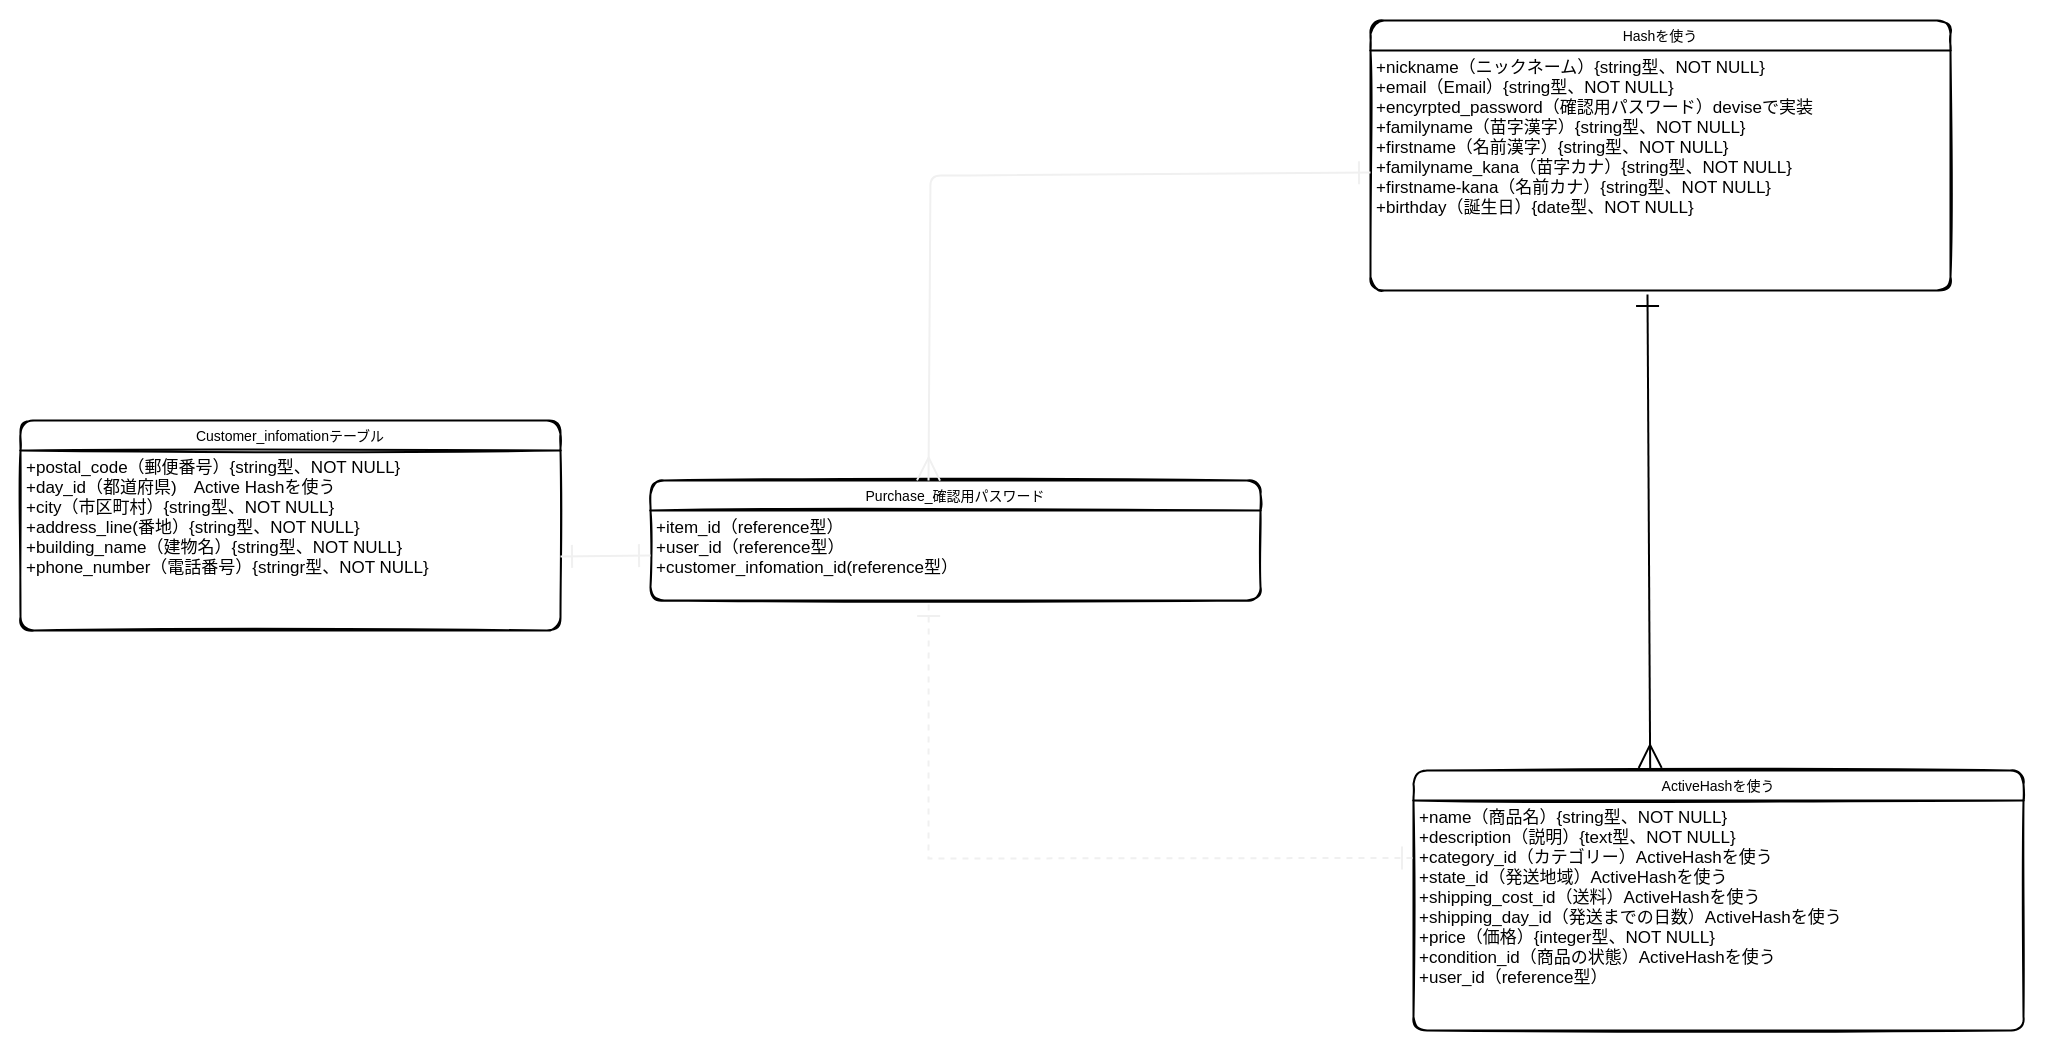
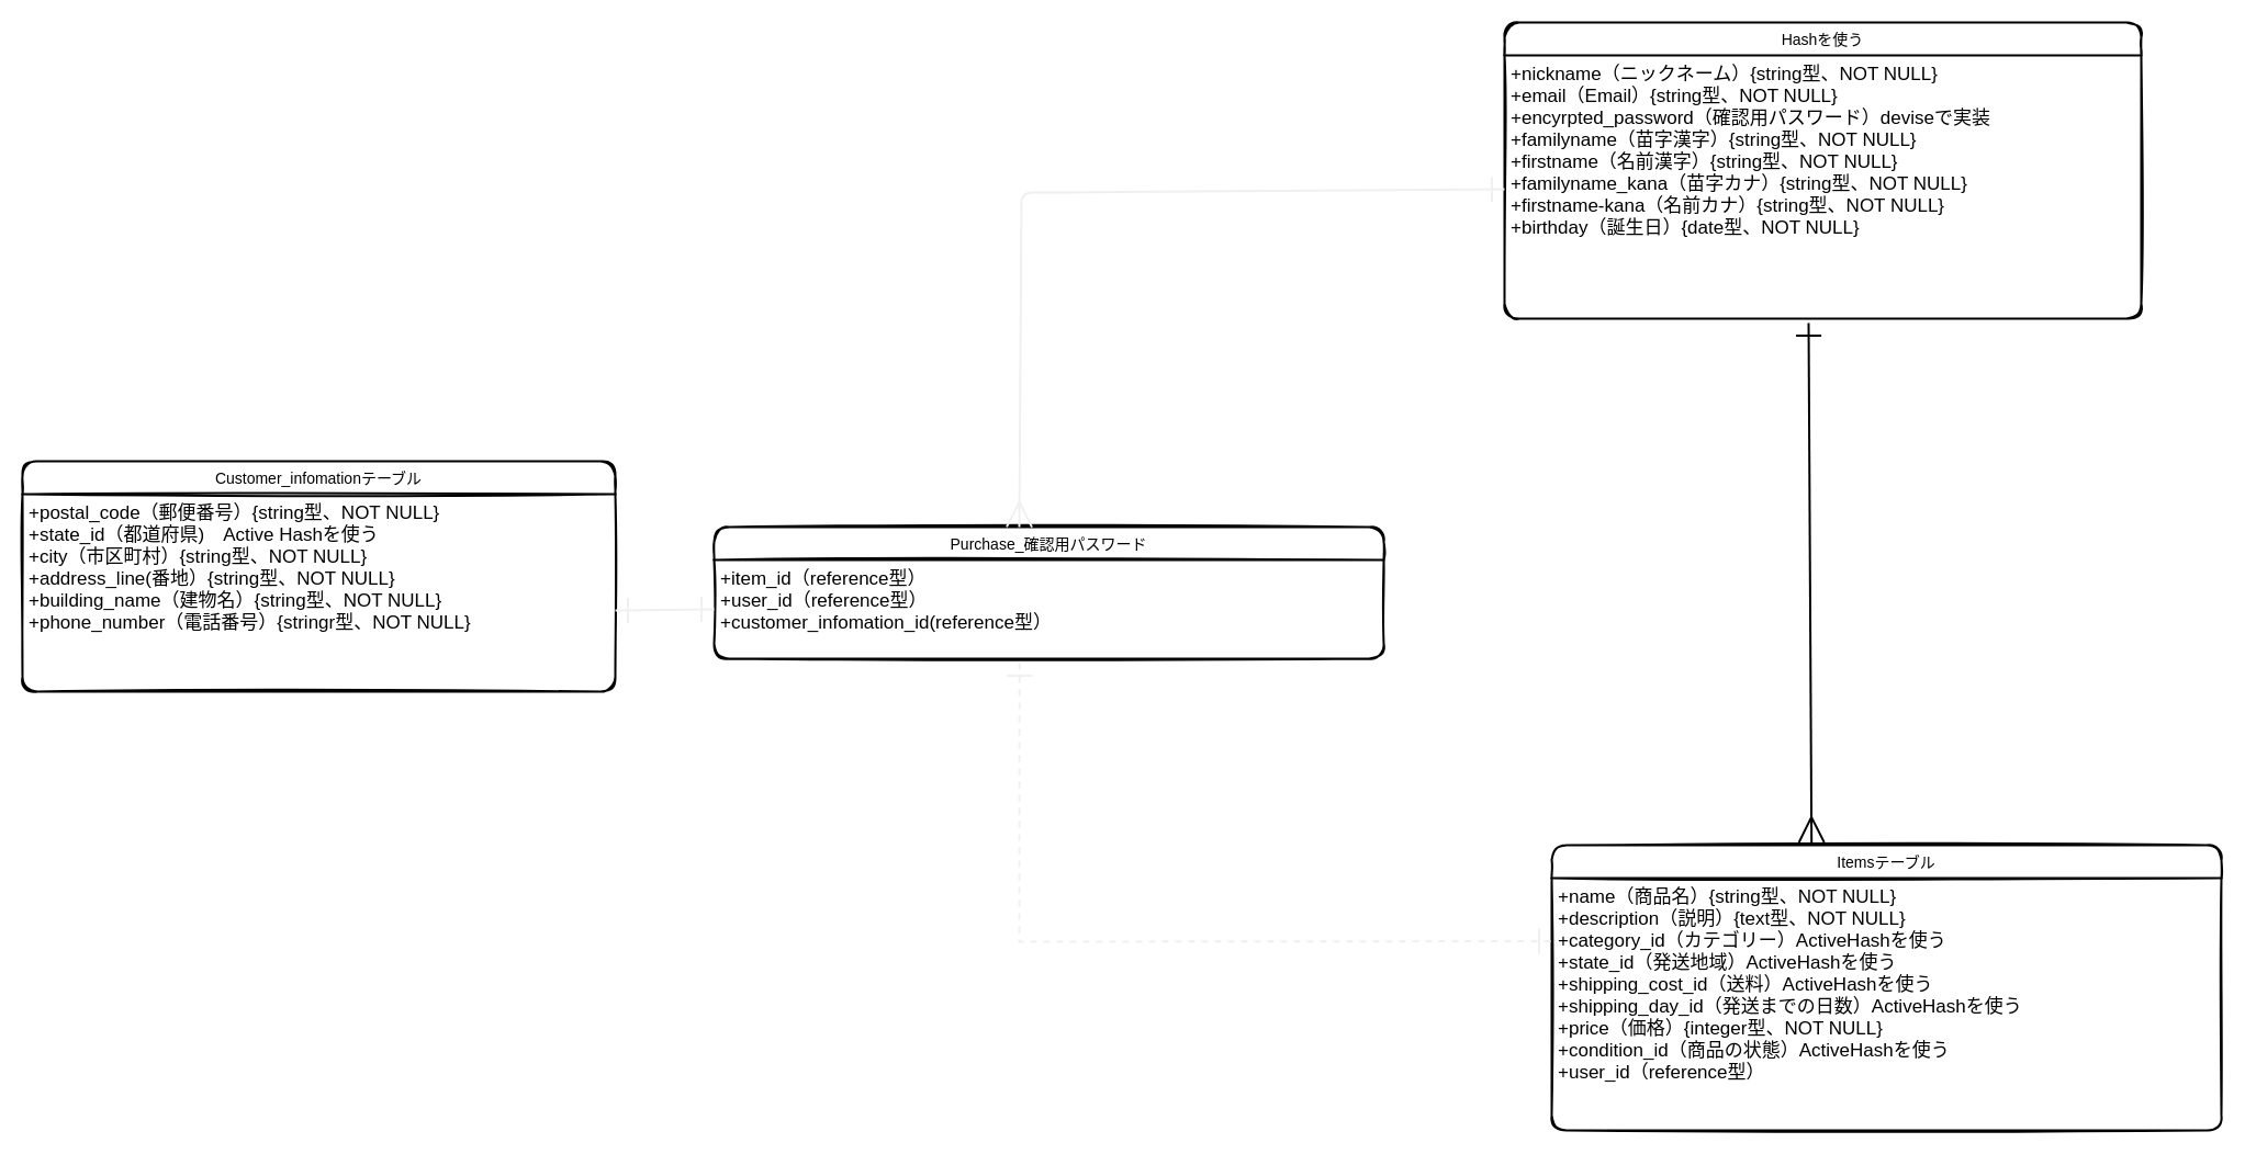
- <mxCell id="5" value="+postal_code（郵便番号）{string型、NOT NULL}&#10;+day_id（都道府県)　Active Hashを使う&#10;+city（市区町村）{string型、NOT NULL}&#10;+address_line(番地）{string型、NOT NULL}&#10;+building_name（建物名）{string型、NOT NULL}&#10;+phone_number（電話番号）{stringr型、NOT NULL}&#10;" style="align=left;strokeColor=none;fillColor=none;spacingLeft=4;fontSize=17;verticalAlign=top;resizable=0;rotatable=0;part=1;sketch=1;" parent="4" vertex="1"><mxGeometry y="30" width="540" height="180" as="geometry" /></mxCell>
+ <mxCell id="5" value="+postal_code（郵便番号）{string型、NOT NULL}&#10;+state_id（都道府県)　Active Hashを使う&#10;+city（市区町村）{string型、NOT NULL}&#10;+address_line(番地）{string型、NOT NULL}&#10;+building_name（建物名）{string型、NOT NULL}&#10;+phone_number（電話番号）{stringr型、NOT NULL}&#10;" style="align=left;strokeColor=none;fillColor=none;spacingLeft=4;fontSize=17;verticalAlign=top;resizable=0;rotatable=0;part=1;sketch=1;" parent="4" vertex="1"><mxGeometry y="30" width="540" height="180" as="geometry" /></mxCell>
- <mxCell id="6" value="ActiveHashを使う" style="swimlane;childLayout=stackLayout;horizontal=1;startSize=30;horizontalStack=0;rounded=1;fontSize=14;fontStyle=0;strokeWidth=2;resizeParent=0;resizeLast=1;shadow=0;dashed=0;align=center;sketch=1;" parent="1" vertex="1"><mxGeometry x="1413" y="770" width="610" height="260" as="geometry" /></mxCell>
+ <mxCell id="6" value="Itemsテーブル" style="swimlane;childLayout=stackLayout;horizontal=1;startSize=30;horizontalStack=0;rounded=1;fontSize=14;fontStyle=0;strokeWidth=2;resizeParent=0;resizeLast=1;shadow=0;dashed=0;align=center;sketch=1;" parent="1" vertex="1"><mxGeometry x="1413" y="770" width="610" height="260" as="geometry" /></mxCell>
